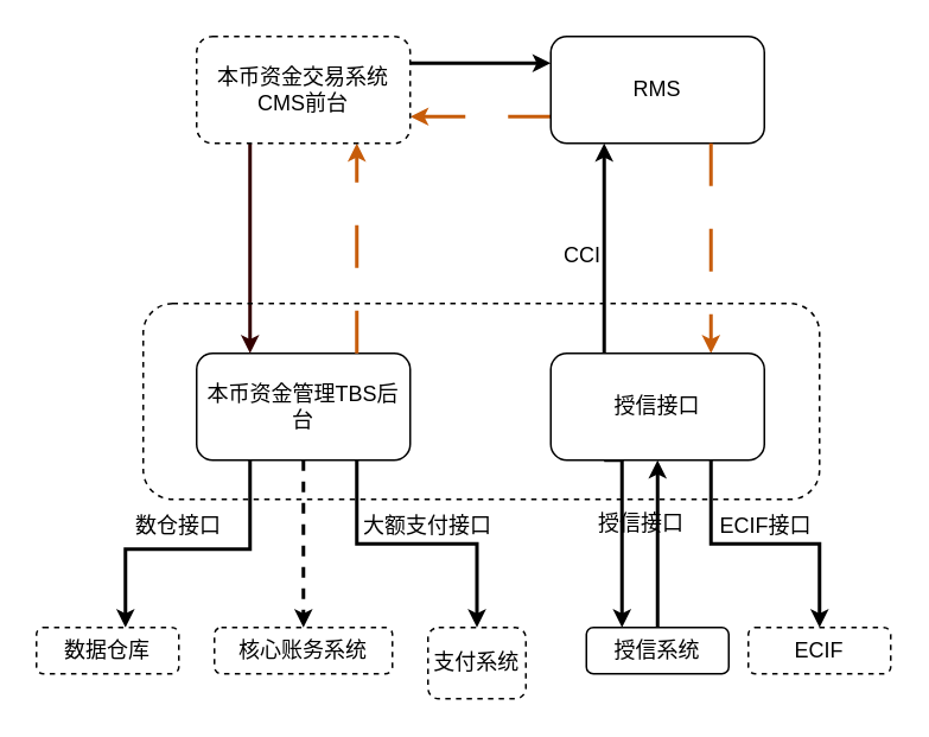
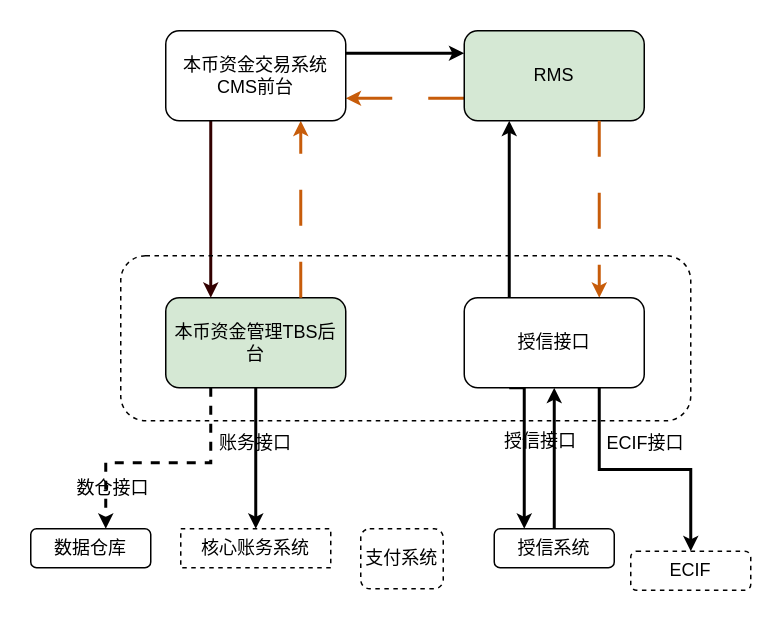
- <mxCell id="13" value="本币资金交易系统CMS前台" style="rounded=1;whiteSpace=wrap;html=1;dashed=1;" vertex="1" parent="1"><mxGeometry x="110" y="20" width="120" height="60" as="geometry" /></mxCell>
+ <mxCell id="13" value="本币资金交易系统CMS前台" style="rounded=1;whiteSpace=wrap;html=1;" vertex="1" parent="1"><mxGeometry x="110" y="20" width="120" height="60" as="geometry" /></mxCell>
- <mxCell id="4" value="RMS" style="rounded=1;whiteSpace=wrap;html=1;" vertex="1" parent="1"><mxGeometry x="309" y="20" width="120" height="60" as="geometry" /></mxCell>
+ <mxCell id="4" value="RMS" style="rounded=1;whiteSpace=wrap;html=1;fillColor=#d5e8d4;" vertex="1" parent="1"><mxGeometry x="309" y="20" width="120" height="60" as="geometry" /></mxCell>
- <mxCell id="12" value="CCI" style="text;strokeColor=none;align=center;fillColor=none;html=1;verticalAlign=middle;whiteSpace=wrap;rounded=0;" vertex="1" parent="1"><mxGeometry x="297" y="128" width="60" height="30" as="geometry" /></mxCell>
- <mxCell id="9" value="本币资金管理TBS后台" style="whiteSpace=wrap;html=1;rounded=1;" vertex="1" parent="1"><mxGeometry x="110" y="198" width="120" height="60" as="geometry" /></mxCell>
+ <mxCell id="9" value="本币资金管理TBS后台" style="whiteSpace=wrap;html=1;rounded=1;fillColor=#d5e8d4;" vertex="1" parent="1"><mxGeometry x="110" y="198" width="120" height="60" as="geometry" /></mxCell>
- <mxCell id="19" value="数仓接口" style="text;strokeColor=none;align=center;fillColor=none;html=1;verticalAlign=middle;whiteSpace=wrap;rounded=0;" vertex="1" parent="1"><mxGeometry x="70" y="280" width="60" height="30" as="geometry" /></mxCell>
+ <mxCell id="19" value="数仓接口" style="text;strokeColor=none;align=center;fillColor=none;html=1;verticalAlign=middle;whiteSpace=wrap;rounded=0;" vertex="1" parent="1"><mxGeometry x="45" y="310" width="60" height="30" as="geometry" /></mxCell>
+ <mxCell id="21" value="账务接口" style="text;strokeColor=none;align=center;fillColor=none;html=1;verticalAlign=middle;whiteSpace=wrap;rounded=0;" vertex="1" parent="1"><mxGeometry x="140" y="280" width="60" height="30" as="geometry" /></mxCell>
- <mxCell id="23" value="大额支付接口" style="text;strokeColor=none;align=center;fillColor=none;html=1;verticalAlign=middle;whiteSpace=wrap;rounded=0;" vertex="1" parent="1"><mxGeometry x="200" y="280" width="80" height="30" as="geometry" /></mxCell>
- <mxCell id="7" style="edgeStyle=orthogonalEdgeStyle;rounded=0;jumpStyle=none;orthogonalLoop=1;jettySize=auto;html=1;exitX=0.5;exitY=1;exitDx=0;exitDy=0;entryX=0.5;entryY=0;entryDx=0;entryDy=0;strokeColor=default;strokeWidth=2;startSize=6;endSize=4;dashed=1;" edge="1" parent="1" source="9" target="20"><mxGeometry relative="1" as="geometry"><Array as="points"><mxPoint x="170" y="352" /></Array></mxGeometry></mxCell>
+ <mxCell id="7" style="edgeStyle=orthogonalEdgeStyle;rounded=0;jumpStyle=none;orthogonalLoop=1;jettySize=auto;html=1;exitX=0.5;exitY=1;exitDx=0;exitDy=0;entryX=0.5;entryY=0;entryDx=0;entryDy=0;strokeColor=default;strokeWidth=2;startSize=6;endSize=4;" edge="1" parent="1" source="9" target="20"><mxGeometry relative="1" as="geometry"><Array as="points"><mxPoint x="170" y="352" /></Array></mxGeometry></mxCell>
- <mxCell id="8" style="edgeStyle=orthogonalEdgeStyle;rounded=0;jumpStyle=none;orthogonalLoop=1;jettySize=auto;html=1;exitX=0.75;exitY=1;exitDx=0;exitDy=0;entryX=0.5;entryY=0;entryDx=0;entryDy=0;strokeColor=default;strokeWidth=2;startSize=6;endSize=4;" edge="1" parent="1" source="9" target="22"><mxGeometry relative="1" as="geometry" /></mxCell>
- <mxCell id="6" value="" style="edgeStyle=orthogonalEdgeStyle;rounded=0;jumpStyle=none;orthogonalLoop=1;jettySize=auto;html=1;strokeColor=default;strokeWidth=2;startSize=6;endSize=4;" edge="1" parent="1" source="9" target="18"><mxGeometry relative="1" as="geometry"><Array as="points"><mxPoint x="140" y="308" /><mxPoint x="70" y="308" /></Array></mxGeometry></mxCell>
+ <mxCell id="6" value="" style="edgeStyle=orthogonalEdgeStyle;rounded=0;jumpStyle=none;orthogonalLoop=1;jettySize=auto;html=1;strokeColor=default;strokeWidth=2;startSize=6;endSize=4;dashed=1;" edge="1" parent="1" source="9" target="18"><mxGeometry relative="1" as="geometry"><Array as="points"><mxPoint x="140" y="308" /><mxPoint x="70" y="308" /></Array></mxGeometry></mxCell>
- <mxCell id="18" value="数据仓库" style="whiteSpace=wrap;html=1;rounded=1;dashed=1;" vertex="1" parent="1"><mxGeometry x="20" y="352" width="80" height="26" as="geometry" /></mxCell>
+ <mxCell id="18" value="数据仓库" style="whiteSpace=wrap;html=1;rounded=1;" vertex="1" parent="1"><mxGeometry x="20" y="352" width="80" height="26" as="geometry" /></mxCell>
- <mxCell id="20" value="核心账务系统" style="whiteSpace=wrap;html=1;rounded=1;shadow=0;dashed=1;fillColor=none;" vertex="1" parent="1"><mxGeometry x="120" y="352" width="100" height="26" as="geometry" /></mxCell>
+ <mxCell id="20" value="核心账务系统" style="whiteSpace=wrap;html=1;shadow=0;dashed=1;fillColor=none;rounded=0;" vertex="1" parent="1"><mxGeometry x="120" y="352" width="100" height="26" as="geometry" /></mxCell>
- <mxCell id="26" value="ECIF" style="whiteSpace=wrap;html=1;rounded=1;shadow=0;dashed=1;fillColor=none;" vertex="1" parent="1"><mxGeometry x="420" y="352" width="80" height="26" as="geometry" /></mxCell>
+ <mxCell id="26" value="ECIF" style="whiteSpace=wrap;html=1;rounded=1;shadow=0;dashed=1;fillColor=none;" vertex="1" parent="1"><mxGeometry x="420" y="367" width="80" height="26" as="geometry" /></mxCell>
